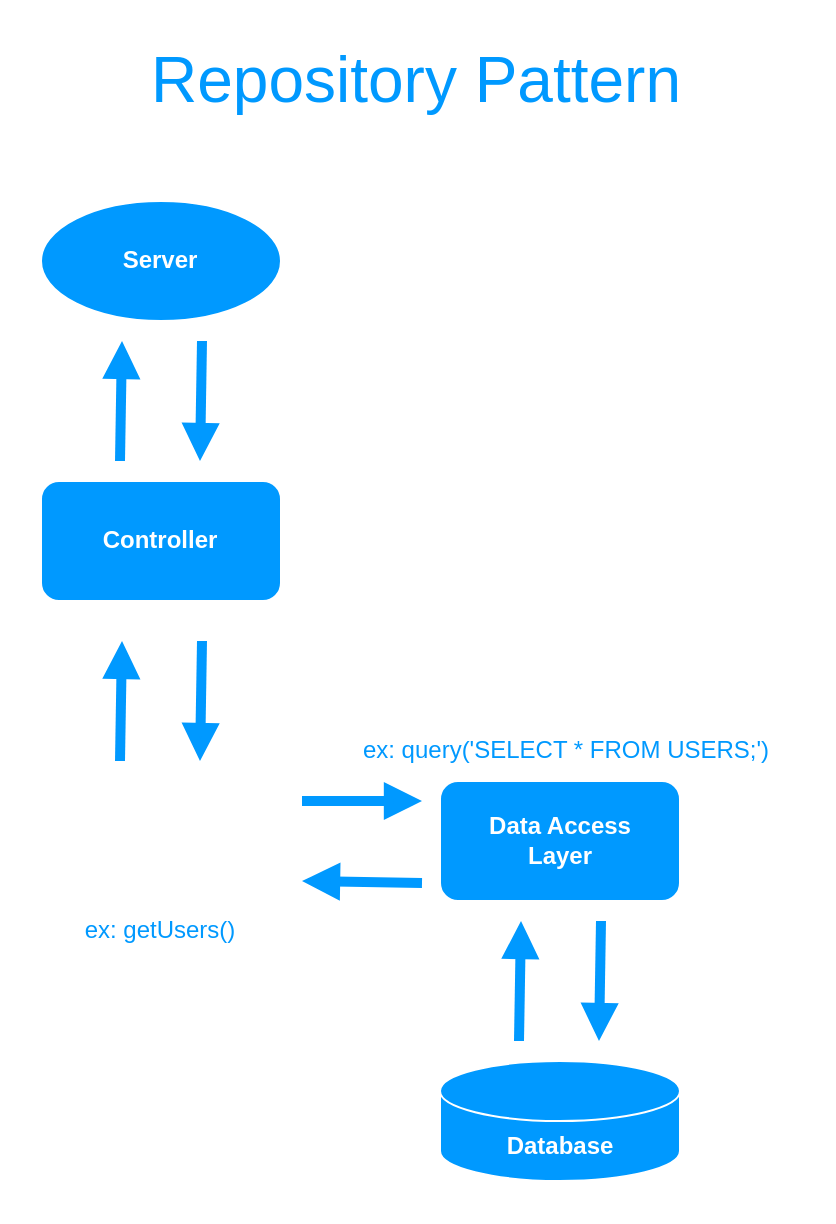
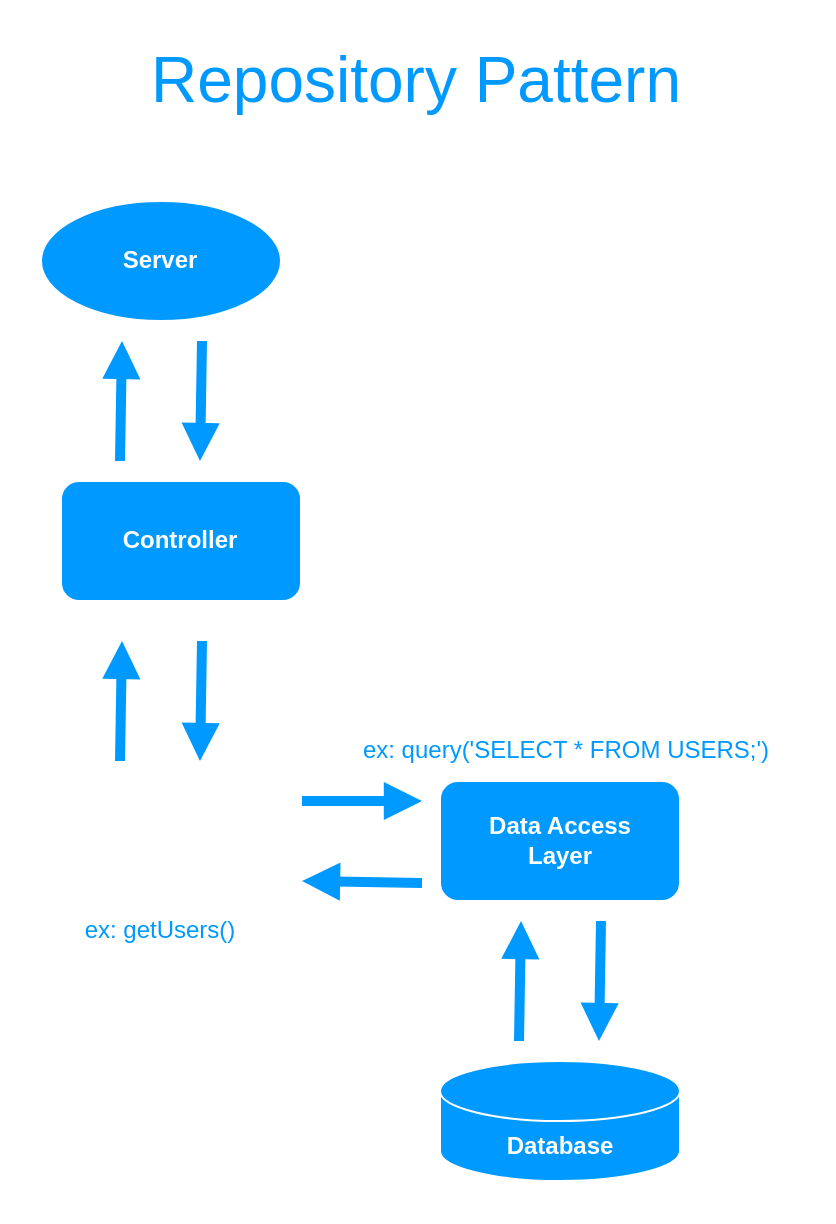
- <mxCell id="4" value="Controller" style="rounded=1;whiteSpace=wrap;html=1;fillColor=#0099FF;strokeColor=#FFFFFF;fontColor=#ffffff;fontStyle=1" vertex="1" parent="1"><mxGeometry x="20" y="240" width="120" height="60" as="geometry" /></mxCell>
+ <mxCell id="4" value="Controller" style="rounded=1;whiteSpace=wrap;html=1;fillColor=#0099FF;strokeColor=#FFFFFF;fontColor=#ffffff;fontStyle=1" vertex="1" parent="1"><mxGeometry x="30" y="240" width="120" height="60" as="geometry" /></mxCell>
